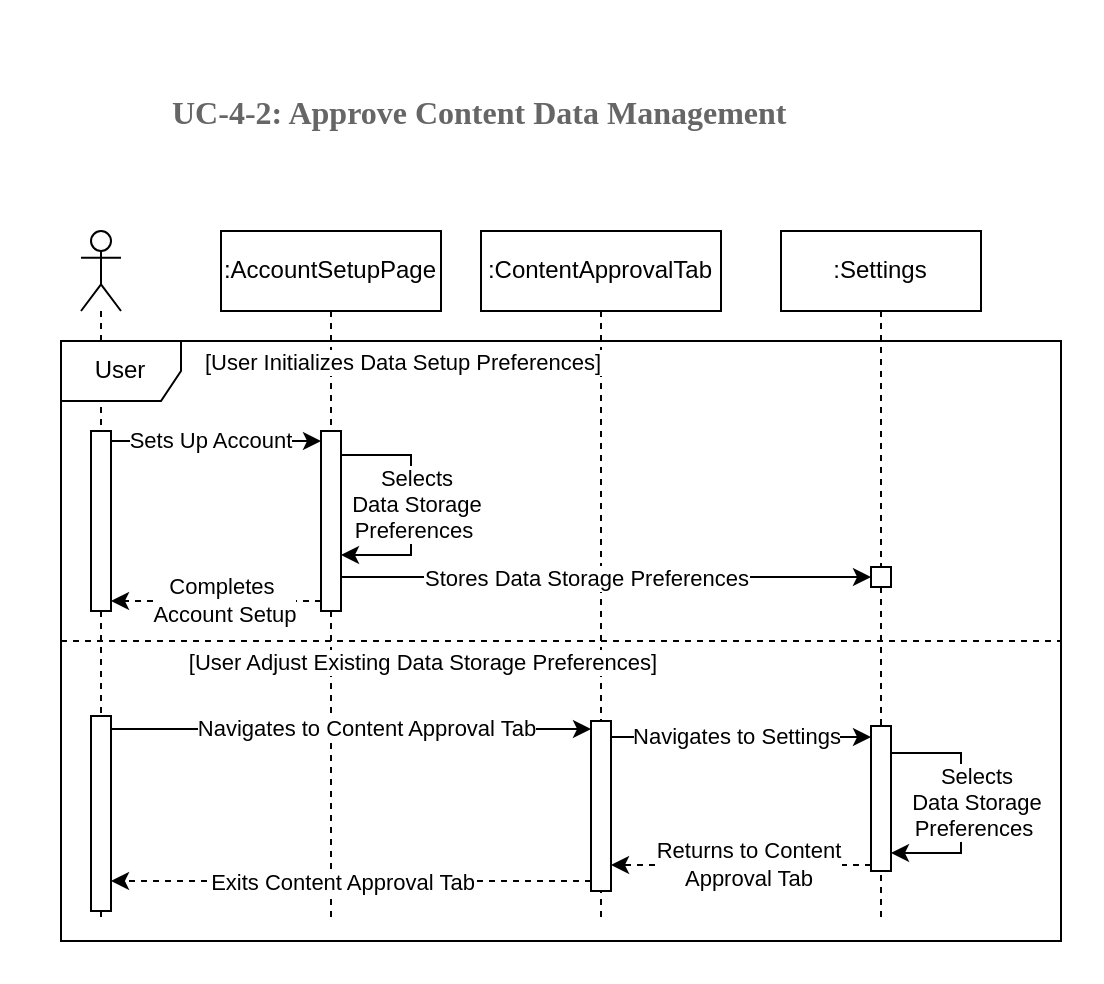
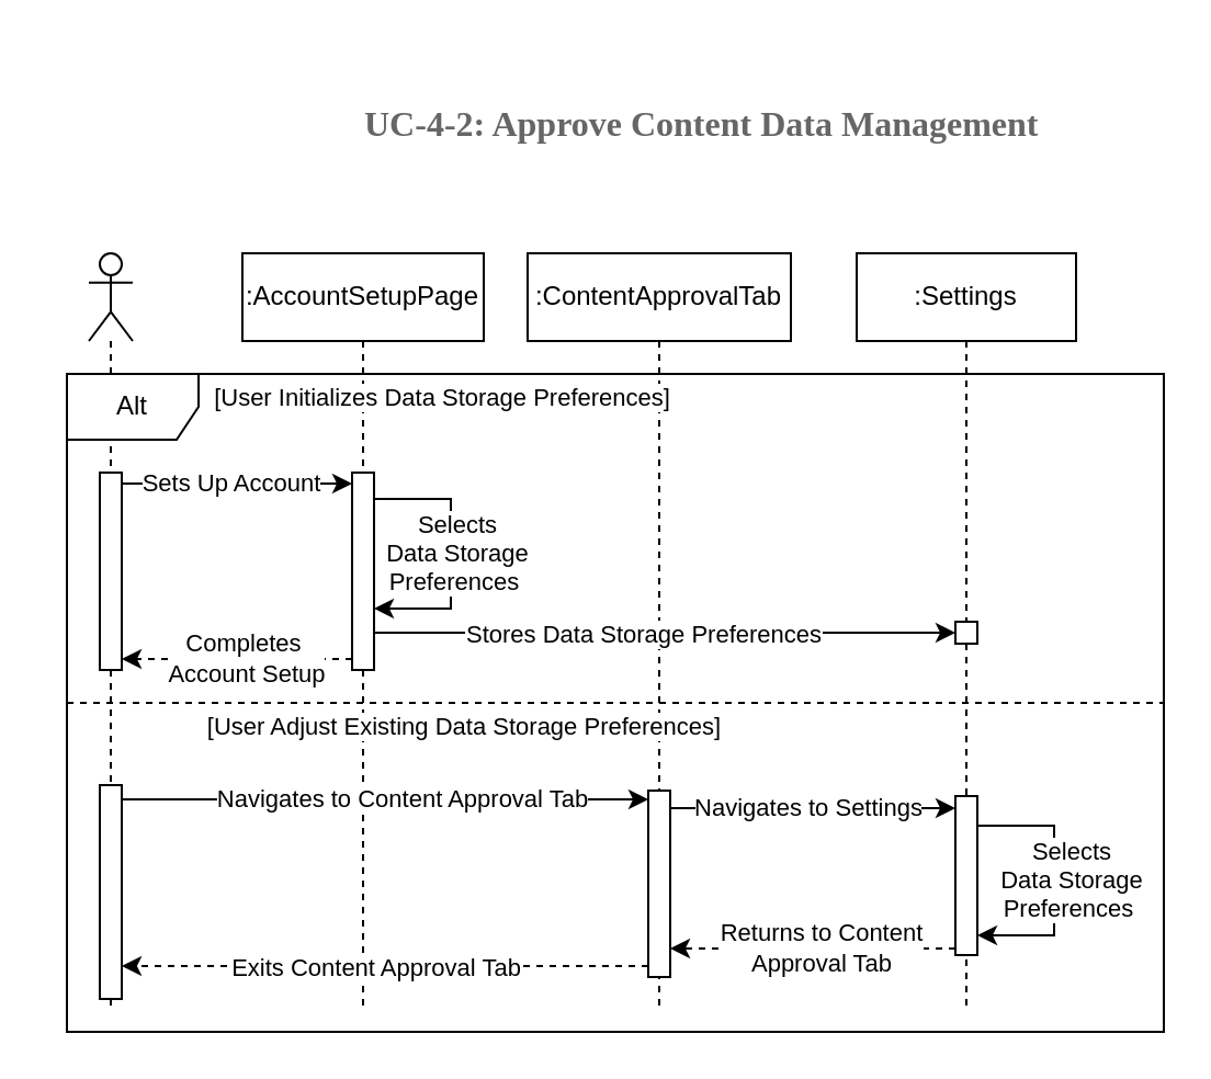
- <mxCell id="13" value="&lt;b style=&quot;font-weight:normal;&quot; id=&quot;docs-internal-guid-0b284c03-7fff-8bf4-ce98-43a4f99549da&quot;&gt;&lt;h4 dir=&quot;ltr&quot; style=&quot;line-height:1.38;margin-left: 36pt;margin-top:14pt;margin-bottom:4pt;&quot;&gt;&lt;span style=&quot;font-size:12pt;font-family:'Times New Roman',serif;color:#666666;background-color:transparent;font-weight:400;font-style:normal;font-variant:normal;text-decoration:none;vertical-align:baseline;white-space:pre;white-space:pre-wrap;&quot;&gt;&lt;span style=&quot;white-space: pre;&quot;&gt;&amp;nbsp;&amp;nbsp;&amp;nbsp;&amp;nbsp;&lt;/span&gt;&lt;/span&gt;&lt;span style=&quot;font-size:12pt;font-family:'Times New Roman',serif;color:#666666;background-color:transparent;font-weight:700;font-style:normal;font-variant:normal;text-decoration:none;vertical-align:baseline;white-space:pre;white-space:pre-wrap;&quot;&gt;UC-4-2: Approve Content Data Management&amp;nbsp;&lt;/span&gt;&lt;/h4&gt;&lt;/b&gt;" style="text;whiteSpace=wrap;html=1;" parent="1" vertex="1"><mxGeometry x="20" y="20" width="410" height="70" as="geometry" /></mxCell>
+ <mxCell id="13" value="&lt;b style=&quot;font-weight:normal;&quot; id=&quot;docs-internal-guid-0b284c03-7fff-8bf4-ce98-43a4f99549da&quot;&gt;&lt;h4 dir=&quot;ltr&quot; style=&quot;line-height:1.38;margin-left: 36pt;margin-top:14pt;margin-bottom:4pt;&quot;&gt;&lt;span style=&quot;font-size:12pt;font-family:'Times New Roman',serif;color:#666666;background-color:transparent;font-weight:400;font-style:normal;font-variant:normal;text-decoration:none;vertical-align:baseline;white-space:pre;white-space:pre-wrap;&quot;&gt;&lt;span style=&quot;white-space: pre;&quot;&gt;&amp;nbsp;&amp;nbsp;&amp;nbsp;&amp;nbsp;&lt;/span&gt;&lt;/span&gt;&lt;span style=&quot;font-size:12pt;font-family:'Times New Roman',serif;color:#666666;background-color:transparent;font-weight:700;font-style:normal;font-variant:normal;text-decoration:none;vertical-align:baseline;white-space:pre;white-space:pre-wrap;&quot;&gt;UC-4-2: Approve Content Data Management&amp;nbsp;&lt;/span&gt;&lt;/h4&gt;&lt;/b&gt;" style="text;whiteSpace=wrap;html=1;" parent="1" vertex="1"><mxGeometry x="100" y="20" width="410" height="70" as="geometry" /></mxCell>
- <mxCell id="33" value="[User Initializes Data Setup Preferences]" style="edgeLabel;html=1;align=center;verticalAlign=middle;resizable=0;points=[];" vertex="1" connectable="0" parent="1"><mxGeometry x="200.002" y="180" as="geometry" /></mxCell>
+ <mxCell id="33" value="[User Initializes Data Storage Preferences]" style="edgeLabel;html=1;align=center;verticalAlign=middle;resizable=0;points=[];" vertex="1" connectable="0" parent="1"><mxGeometry x="200.002" y="180" as="geometry" /></mxCell>
- <mxCell id="32" value="User" style="shape=umlFrame;whiteSpace=wrap;html=1;pointerEvents=0;" vertex="1" parent="1"><mxGeometry x="30" y="170" width="500" height="300" as="geometry" /></mxCell>
+ <mxCell id="32" value="Alt" style="shape=umlFrame;whiteSpace=wrap;html=1;pointerEvents=0;" vertex="1" parent="1"><mxGeometry x="30" y="170" width="500" height="300" as="geometry" /></mxCell>
